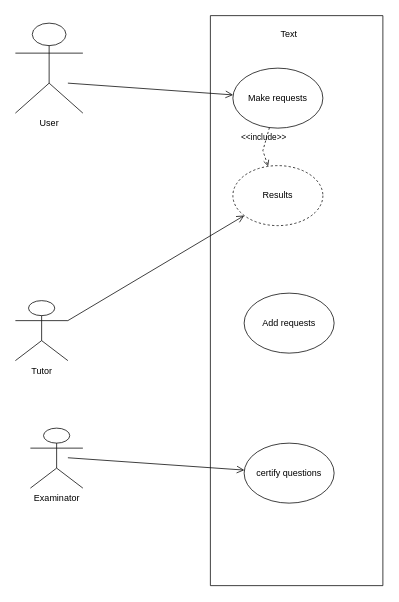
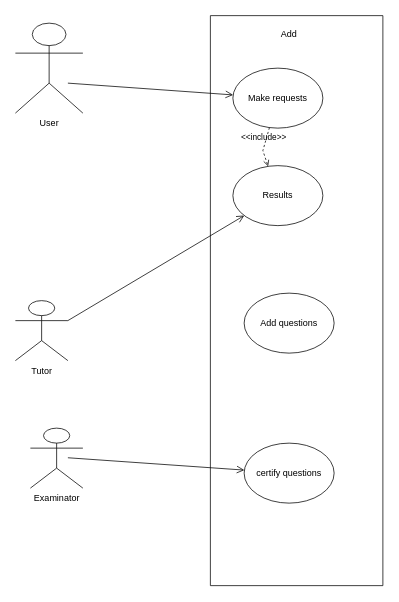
- <mxCell id="3" value="Text" style="text;html=1;strokeColor=none;fillColor=none;align=center;verticalAlign=middle;whiteSpace=wrap;rounded=0;" vertex="1" parent="2"><mxGeometry x="75" y="10" width="60" height="30" as="geometry" /></mxCell>
+ <mxCell id="3" value="Add" style="text;html=1;strokeColor=none;fillColor=none;align=center;verticalAlign=middle;whiteSpace=wrap;rounded=0;" vertex="1" parent="2"><mxGeometry x="75" y="10" width="60" height="30" as="geometry" /></mxCell>
- <mxCell id="7" value="Results" style="ellipse;whiteSpace=wrap;html=1;dashed=1;" vertex="1" parent="2"><mxGeometry x="30" y="200" width="120" height="80" as="geometry" /></mxCell>
+ <mxCell id="7" value="Results" style="ellipse;whiteSpace=wrap;html=1;" vertex="1" parent="2"><mxGeometry x="30" y="200" width="120" height="80" as="geometry" /></mxCell>
- <mxCell id="5" value="Add requests" style="ellipse;whiteSpace=wrap;html=1;" vertex="1" parent="2"><mxGeometry x="45" y="370" width="120" height="80" as="geometry" /></mxCell>
+ <mxCell id="5" value="Add questions" style="ellipse;whiteSpace=wrap;html=1;" vertex="1" parent="2"><mxGeometry x="45" y="370" width="120" height="80" as="geometry" /></mxCell>
